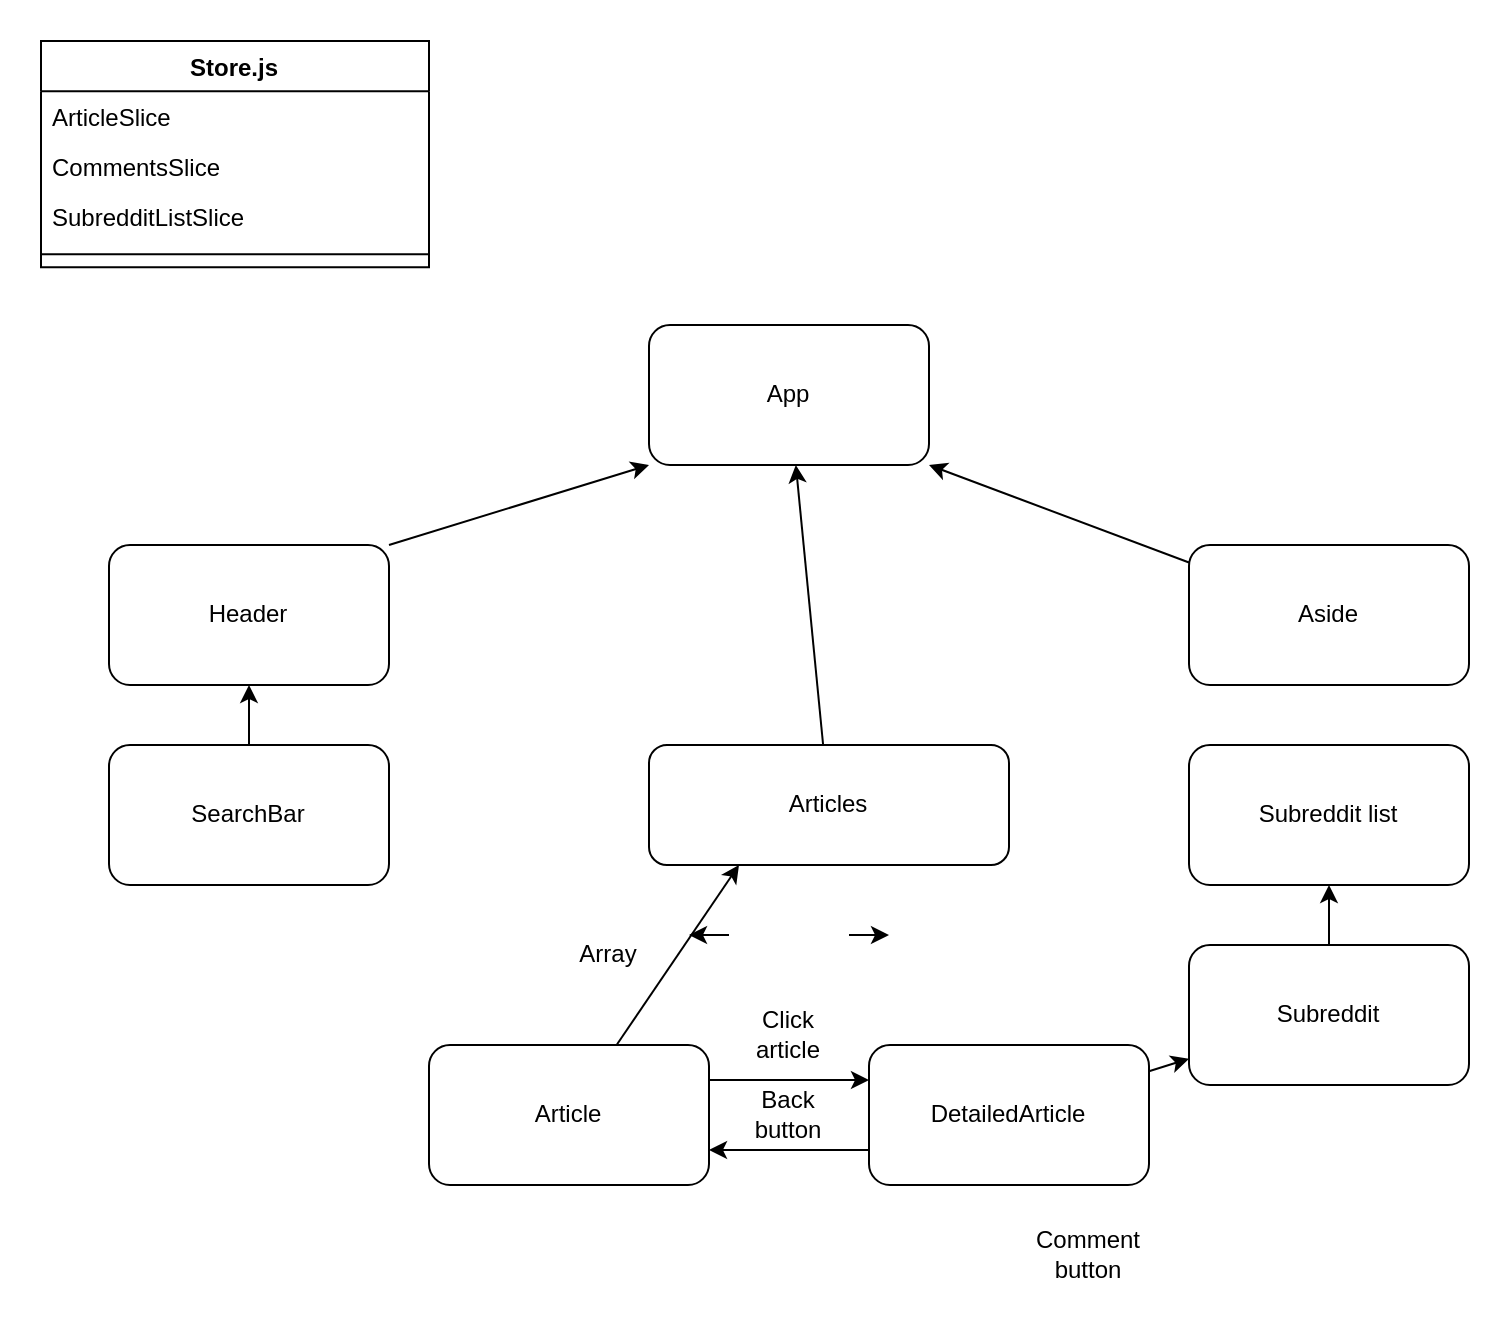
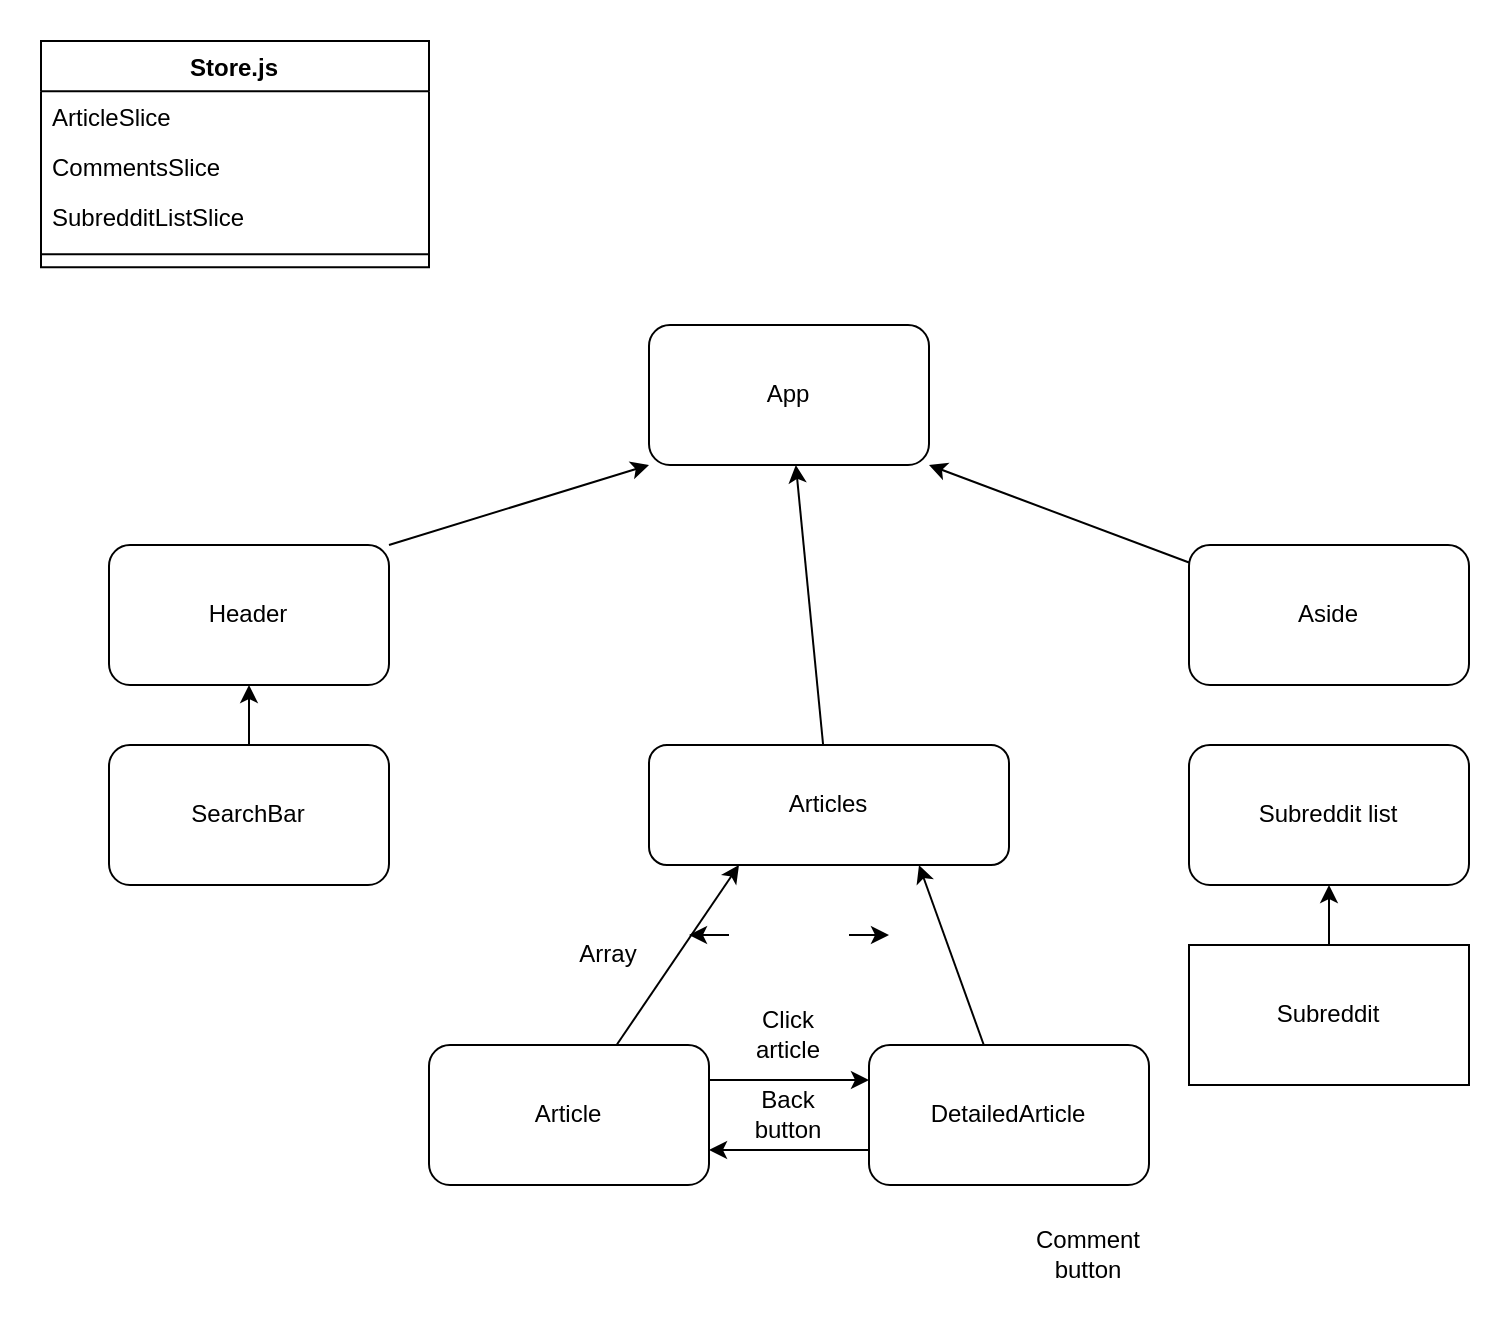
- <mxCell id="19" value="Subreddit" style="rounded=1;whiteSpace=wrap;html=1;" parent="1" vertex="1"><mxGeometry x="594" y="472" width="140" height="70" as="geometry" /></mxCell>
+ <mxCell id="19" value="Subreddit" style="whiteSpace=wrap;html=1;rounded=0;" parent="1" vertex="1"><mxGeometry x="594" y="472" width="140" height="70" as="geometry" /></mxCell>
- <mxCell id="22" style="edgeStyle=none;html=1;" edge="1" parent="1" source="24" target="19"><mxGeometry relative="1" as="geometry"><mxPoint x="408" y="512" as="targetPoint" /></mxGeometry></mxCell>
+ <mxCell id="22" style="edgeStyle=none;html=1;entryX=0.75;entryY=1;entryDx=0;entryDy=0;" edge="1" parent="1" source="24" target="21"><mxGeometry relative="1" as="geometry"><mxPoint x="408" y="512" as="targetPoint" /></mxGeometry></mxCell>
